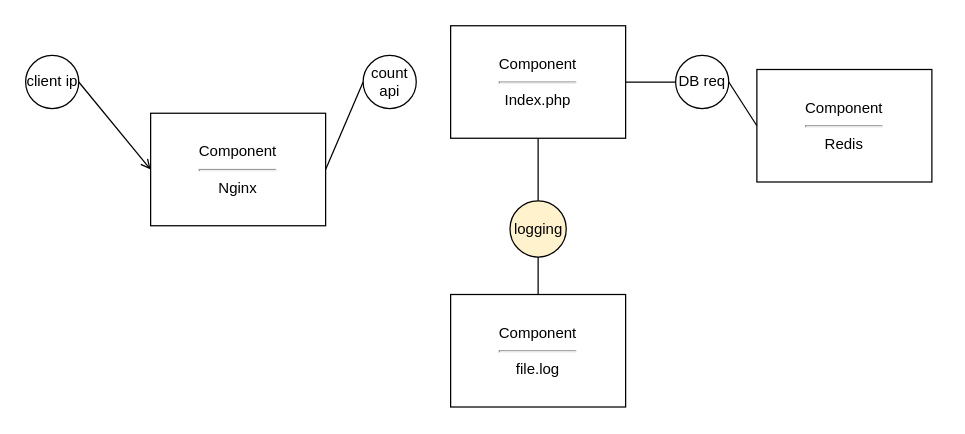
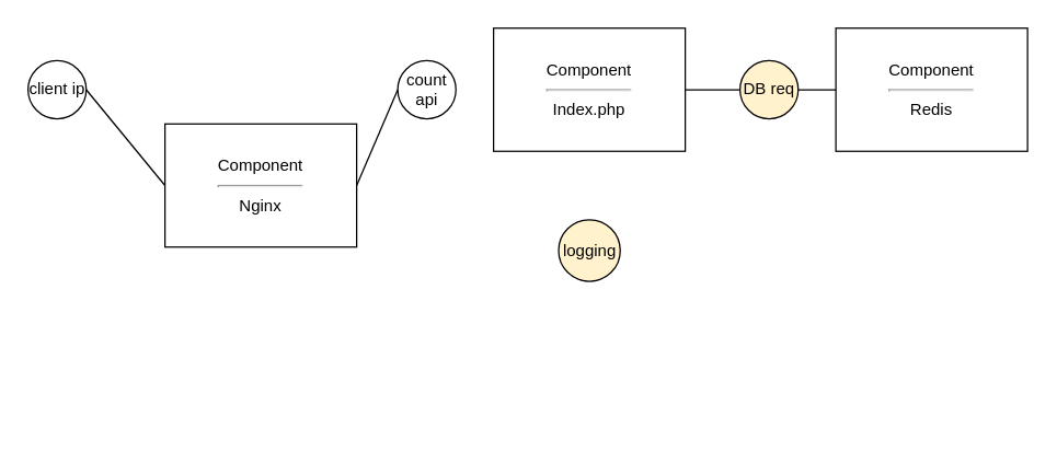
- <mxCell id="5" value="DB req" style="ellipse;whiteSpace=wrap;html=1;aspect=fixed;" vertex="1" parent="1"><mxGeometry x="540" y="43.75" width="42.5" height="42.5" as="geometry" /></mxCell>
+ <mxCell id="5" value="DB req" style="ellipse;whiteSpace=wrap;html=1;aspect=fixed;fillColor=#fff2cc;" vertex="1" parent="1"><mxGeometry x="540" y="43.75" width="42.5" height="42.5" as="geometry" /></mxCell>
- <mxCell id="7" value="Component&lt;br&gt;&lt;hr&gt;Redis" style="rounded=0;whiteSpace=wrap;html=1;" vertex="1" parent="1"><mxGeometry x="605" y="55" width="140" height="90" as="geometry" /></mxCell>
+ <mxCell id="7" value="Component&lt;br&gt;&lt;hr&gt;Redis" style="rounded=0;whiteSpace=wrap;html=1;" vertex="1" parent="1"><mxGeometry x="610" y="20" width="140" height="90" as="geometry" /></mxCell>
- <mxCell id="4" value="" style="endArrow=open;html=1;exitX=1;exitY=0.5;exitDx=0;exitDy=0;entryX=0;entryY=0.5;entryDx=0;entryDy=0;" edge="1" parent="1" source="3" target="2"><mxGeometry width="50" height="50" relative="1" as="geometry"><mxPoint x="370" y="210" as="sourcePoint" /><mxPoint x="420" y="160" as="targetPoint" /></mxGeometry></mxCell>
+ <mxCell id="4" value="" style="endArrow=none;html=1;exitX=1;exitY=0.5;exitDx=0;exitDy=0;entryX=0;entryY=0.5;entryDx=0;entryDy=0;" edge="1" parent="1" source="3" target="2"><mxGeometry width="50" height="50" relative="1" as="geometry"><mxPoint x="370" y="210" as="sourcePoint" /><mxPoint x="420" y="160" as="targetPoint" /></mxGeometry></mxCell>
- <mxCell id="14" value="" style="endArrow=none;html=1;entryX=0.5;entryY=1;entryDx=0;entryDy=0;" edge="1" parent="1" source="9" target="6"><mxGeometry width="50" height="50" relative="1" as="geometry"><mxPoint x="370" y="220" as="sourcePoint" /><mxPoint x="420" y="170" as="targetPoint" /></mxGeometry></mxCell>
- <mxCell id="15" value="" style="endArrow=none;html=1;entryX=0.5;entryY=1;entryDx=0;entryDy=0;exitX=0.5;exitY=0;exitDx=0;exitDy=0;" edge="1" parent="1" source="13" target="9"><mxGeometry width="50" height="50" relative="1" as="geometry"><mxPoint x="330" y="260" as="sourcePoint" /><mxPoint x="470" y="210" as="targetPoint" /></mxGeometry></mxCell>
- <mxCell id="13" value="Component&lt;br&gt;&lt;hr&gt;file.log" style="rounded=0;whiteSpace=wrap;html=1;" vertex="1" parent="1"><mxGeometry x="360" y="235" width="140" height="90" as="geometry" /></mxCell>
